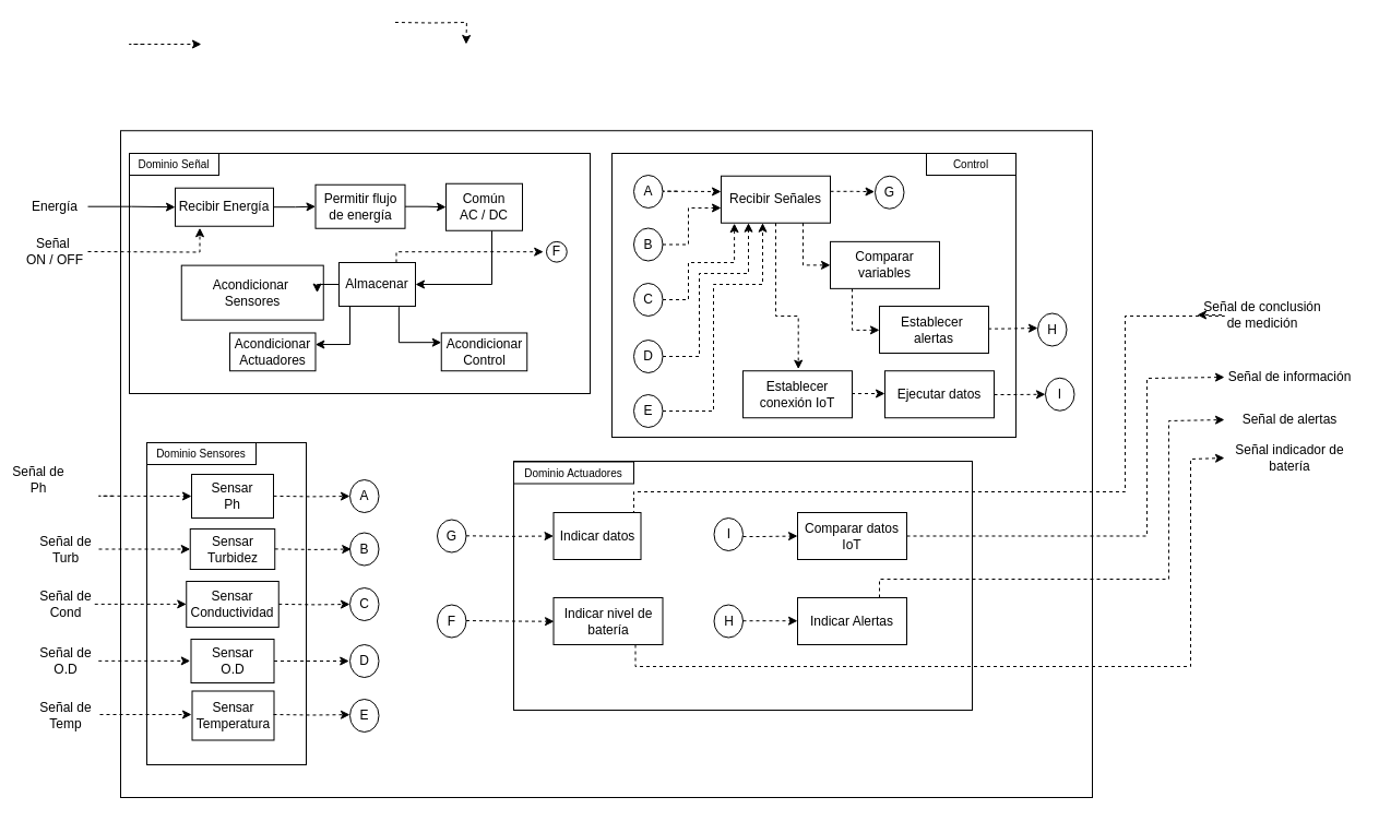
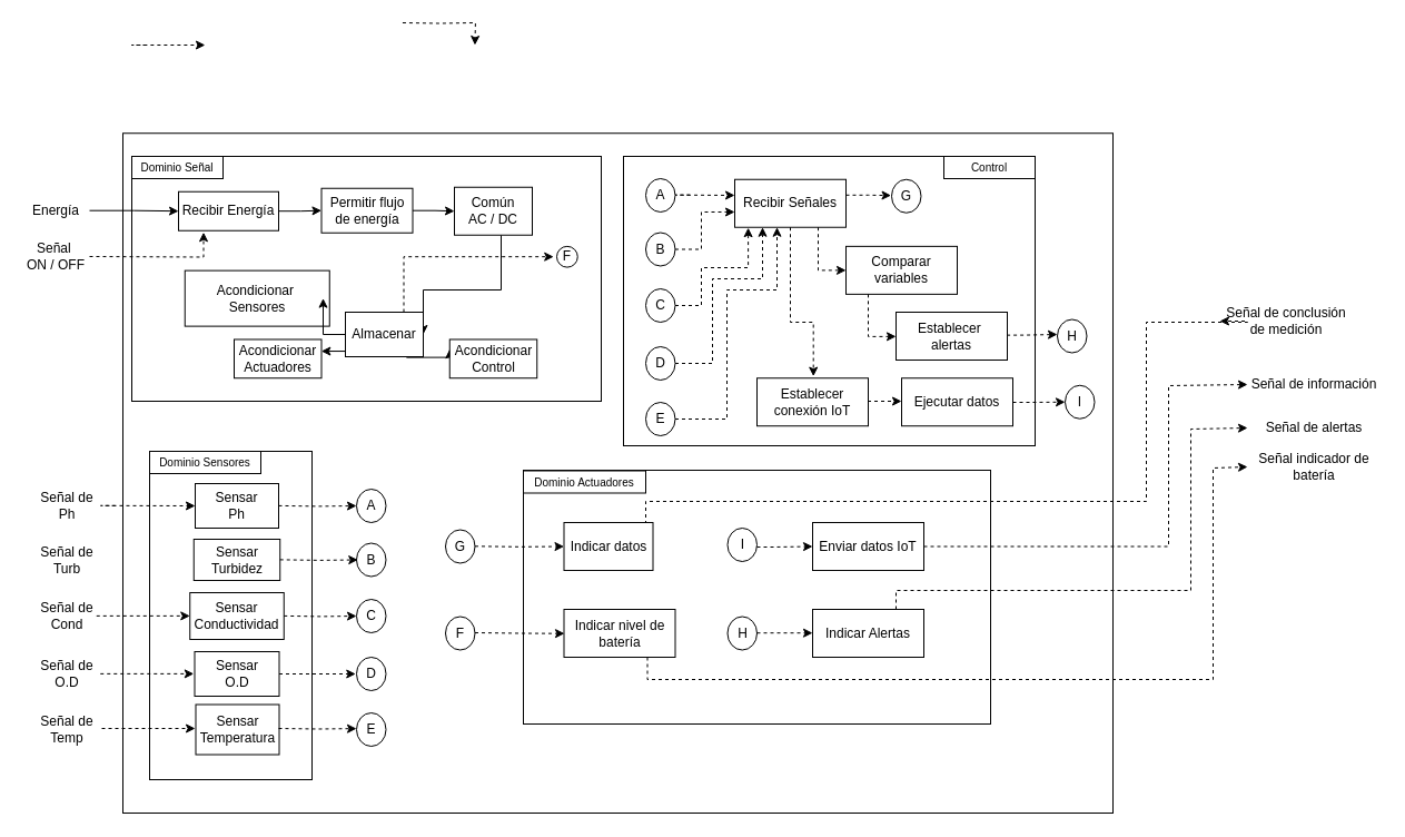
- <mxCell id="16" value="Almacenar" style="whiteSpace=wrap;html=1;" vertex="1" parent="1"><mxGeometry x="310" y="240" width="70" height="40" as="geometry" /></mxCell>
+ <mxCell id="16" value="Almacenar" style="whiteSpace=wrap;html=1;" vertex="1" parent="1"><mxGeometry x="310" y="280" width="70" height="40" as="geometry" /></mxCell>
- <mxCell id="26" value="Señal de Ph" style="text;html=1;whiteSpace=wrap;strokeColor=none;fillColor=none;align=center;verticalAlign=middle;rounded=0;" vertex="1" parent="1"><mxGeometry x="5" y="424" width="60" height="30" as="geometry" /></mxCell>
+ <mxCell id="26" value="Señal de Ph" style="text;html=1;whiteSpace=wrap;strokeColor=none;fillColor=none;align=center;verticalAlign=middle;rounded=0;" vertex="1" parent="1"><mxGeometry x="30" y="439" width="60" height="30" as="geometry" /></mxCell>
- <mxCell id="96" value="Comparar datos IoT" style="whiteSpace=wrap;html=1;" vertex="1" parent="1"><mxGeometry x="730" y="469" width="100" height="43" as="geometry" /></mxCell>
+ <mxCell id="96" value="Enviar datos IoT" style="whiteSpace=wrap;html=1;" vertex="1" parent="1"><mxGeometry x="730" y="469" width="100" height="43" as="geometry" /></mxCell>
- <mxCell id="43" value="" style="edgeStyle=orthogonalEdgeStyle;rounded=0;orthogonalLoop=1;jettySize=auto;html=1;dashed=1;entryX=0;entryY=0.5;entryDx=0;entryDy=0;exitX=1;exitY=0.5;exitDx=0;exitDy=0;" edge="1" parent="1" source="28" target="32"><mxGeometry relative="1" as="geometry"><mxPoint x="103" y="502.38" as="sourcePoint" /><mxPoint x="156" y="502.38" as="targetPoint" /><Array as="points" /></mxGeometry></mxCell>
